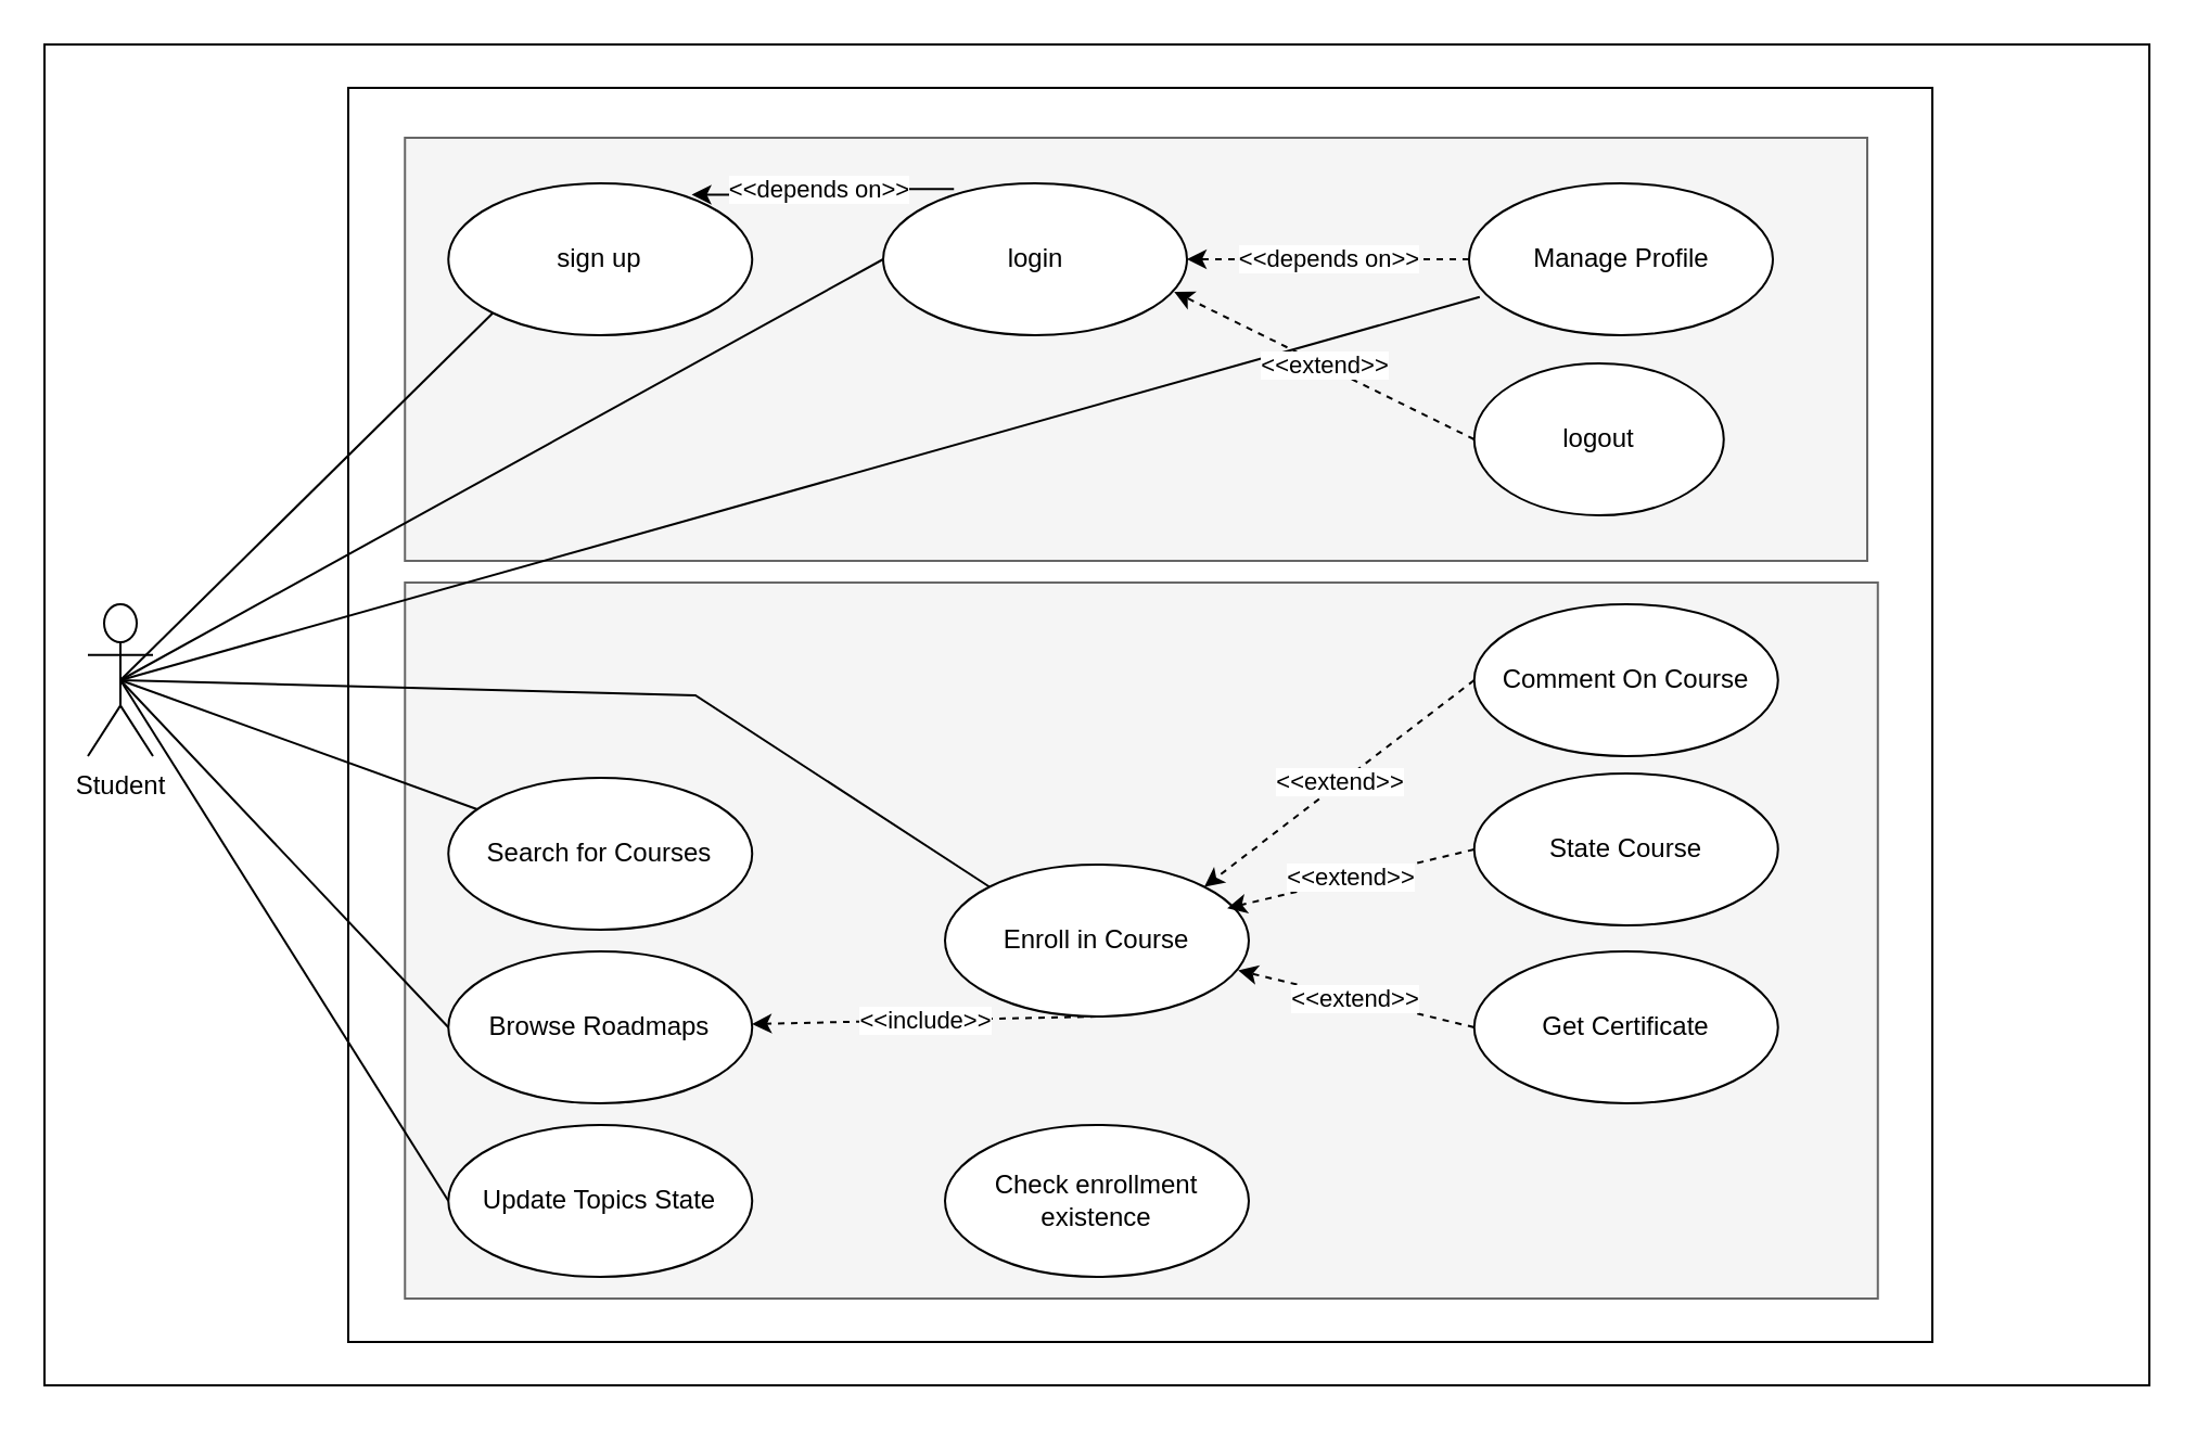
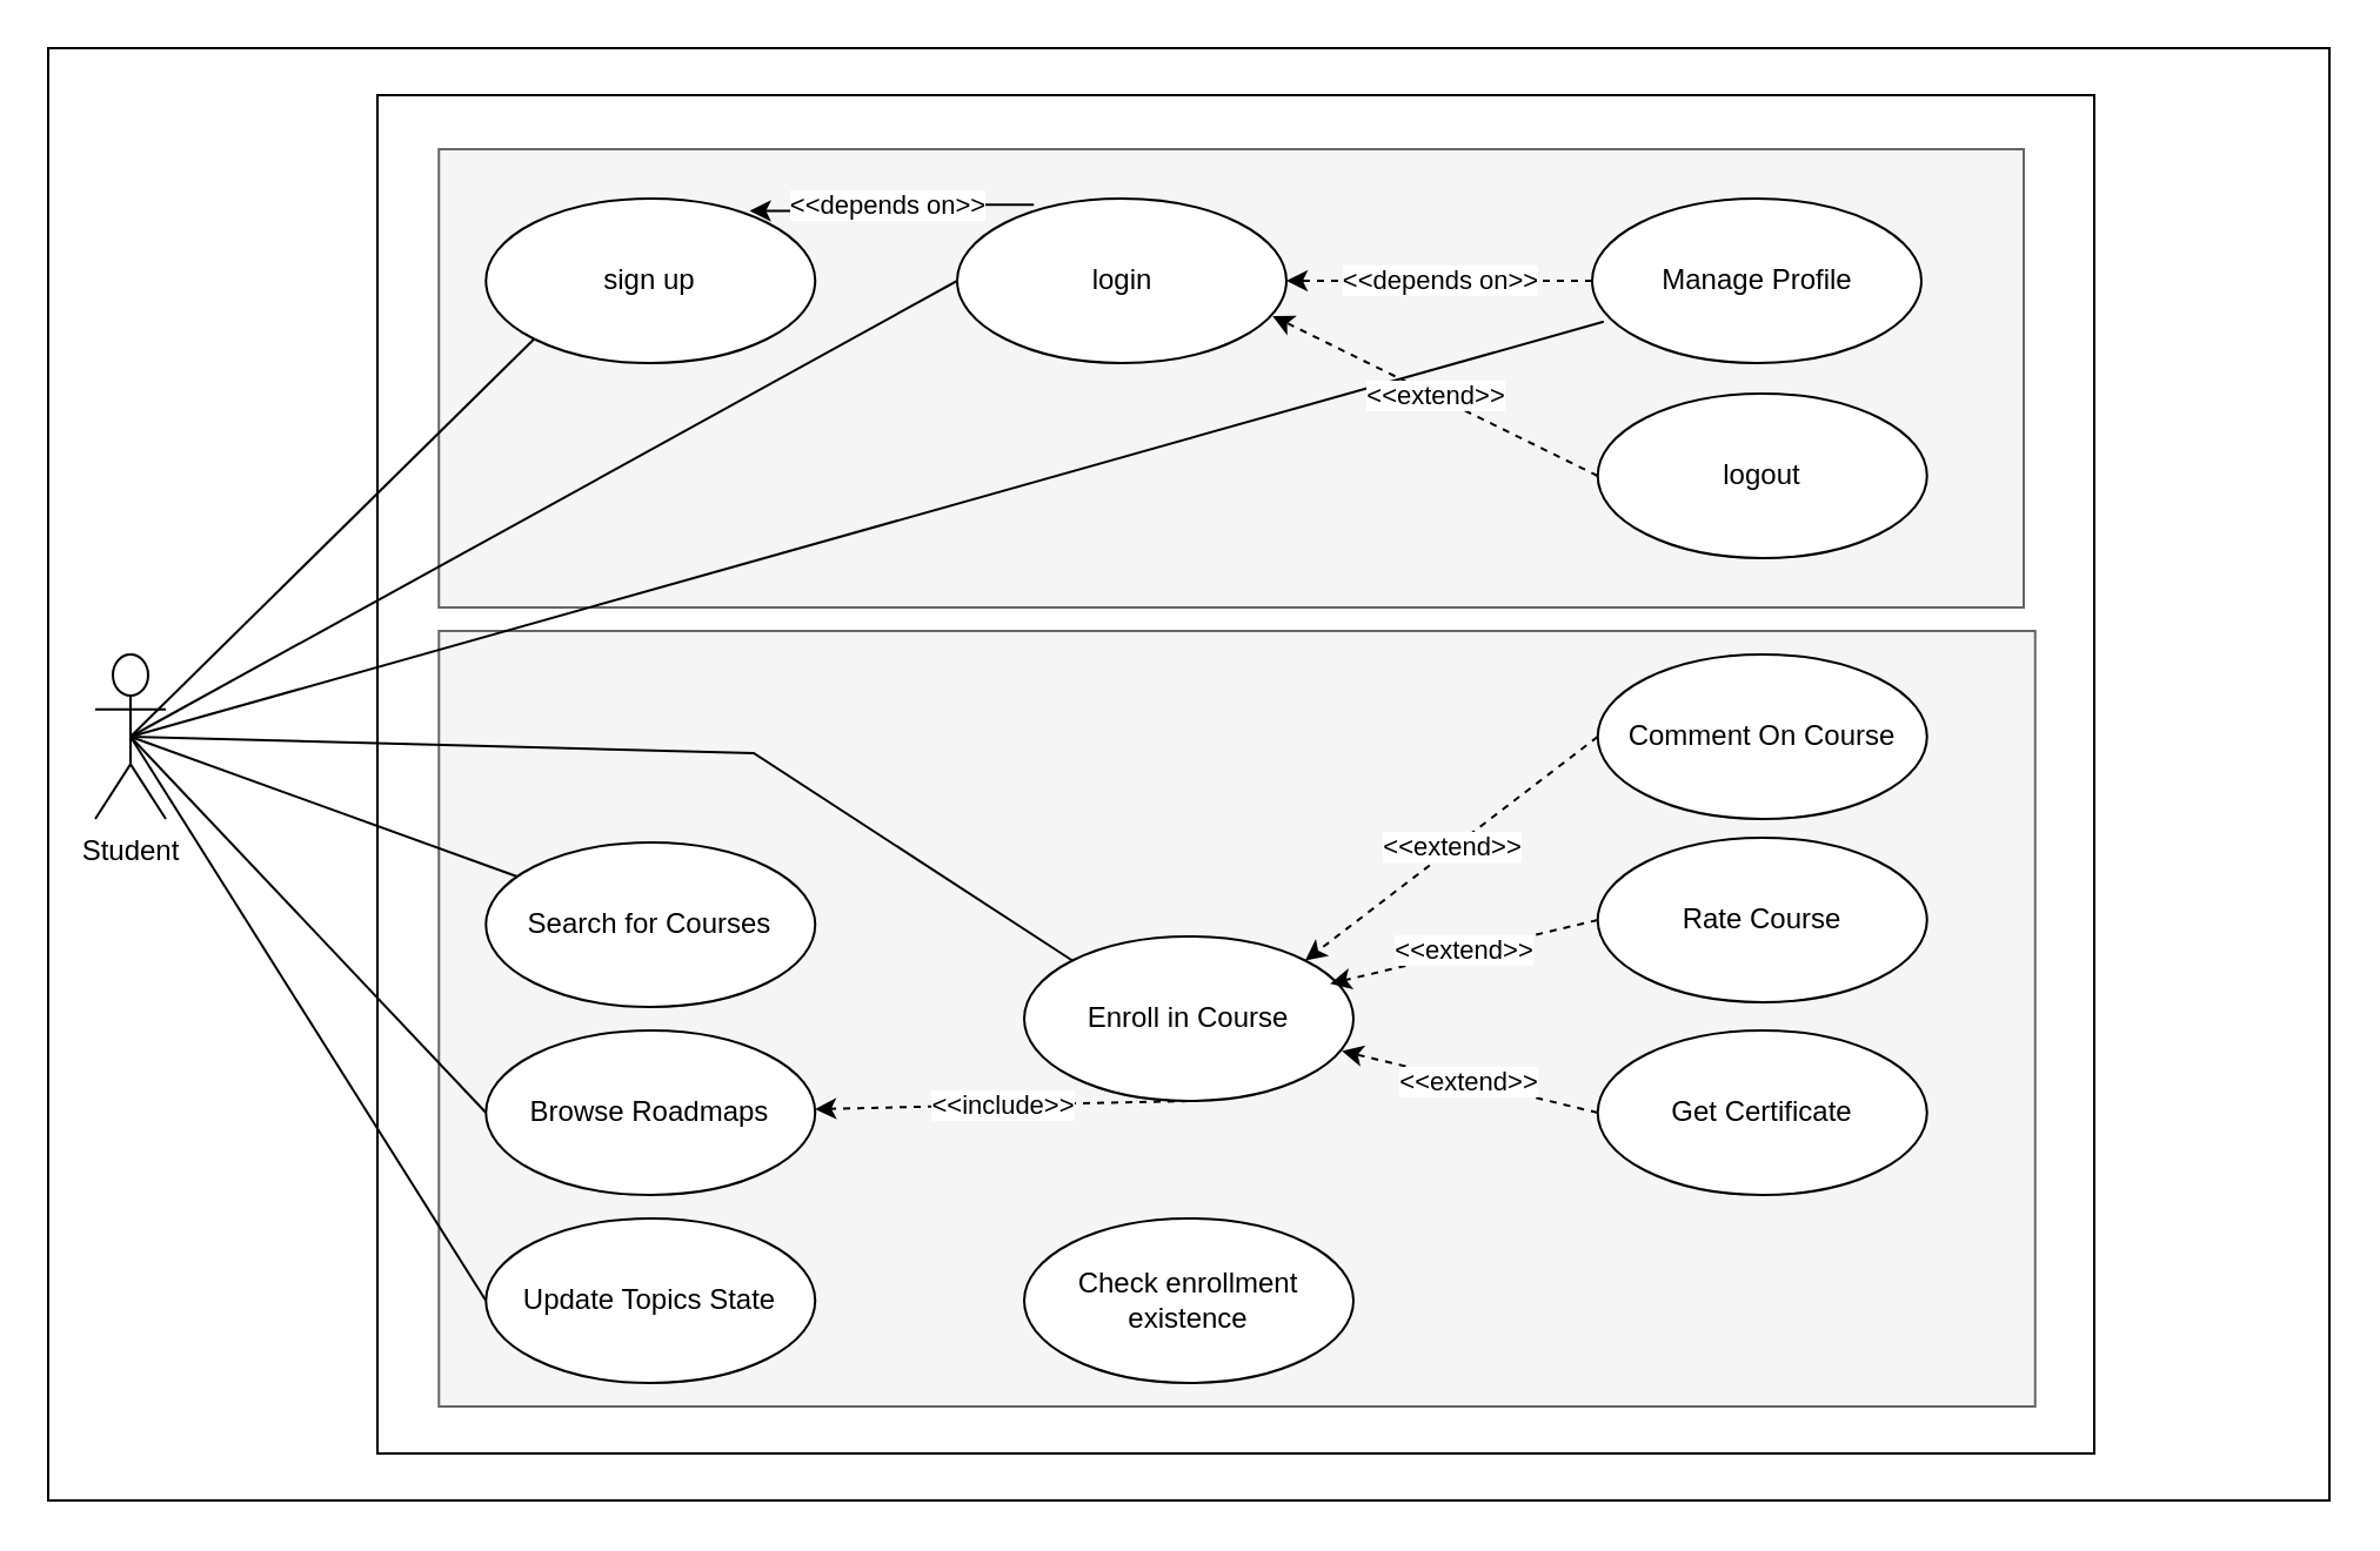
- <mxCell id="30" value="logout" style="ellipse;whiteSpace=wrap;html=1;" parent="1" vertex="1"><mxGeometry x="678.88" y="167" width="115" height="70" as="geometry" /></mxCell>
+ <mxCell id="30" value="logout" style="ellipse;whiteSpace=wrap;html=1;" parent="1" vertex="1"><mxGeometry x="678.88" y="167" width="140" height="70" as="geometry" /></mxCell>
- <mxCell id="26" value="State Course" style="ellipse;whiteSpace=wrap;html=1;" parent="1" vertex="1"><mxGeometry x="678.88" y="356" width="140" height="70" as="geometry" /></mxCell>
+ <mxCell id="26" value="Rate Course" style="ellipse;whiteSpace=wrap;html=1;" parent="1" vertex="1"><mxGeometry x="678.88" y="356" width="140" height="70" as="geometry" /></mxCell>
